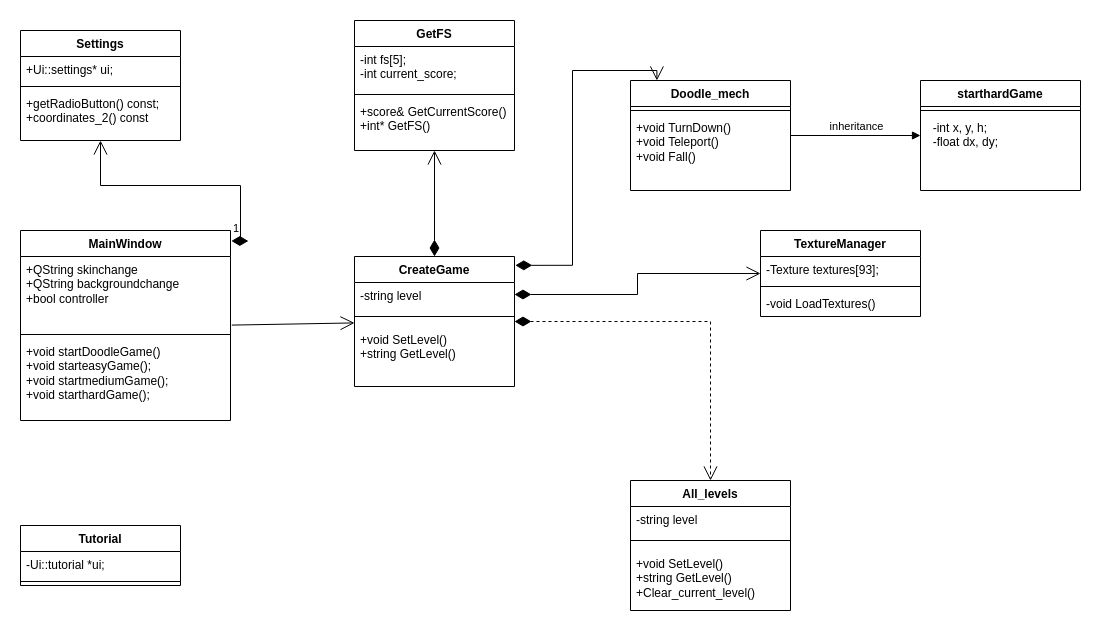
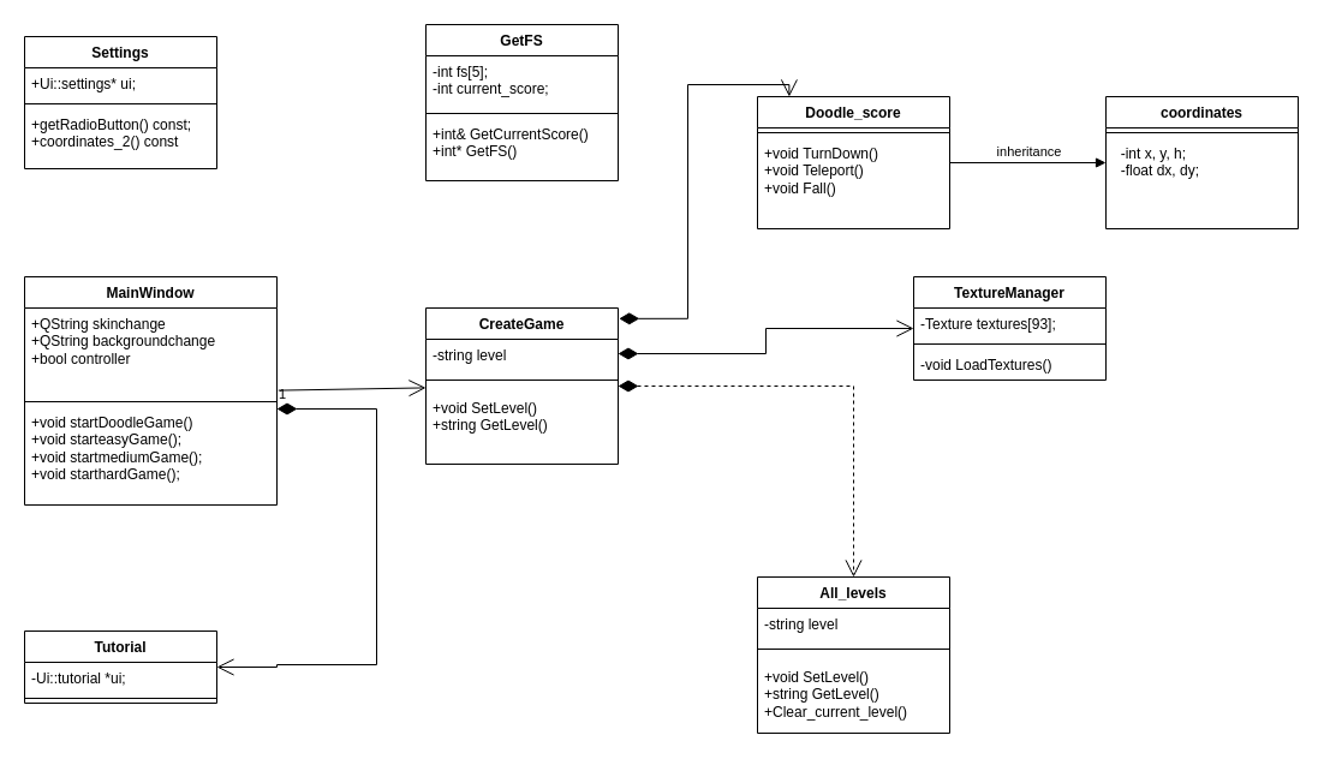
- <mxCell id="25" value="Doodle_mech" style="swimlane;fontStyle=1;align=center;verticalAlign=top;childLayout=stackLayout;horizontal=1;startSize=26;horizontalStack=0;resizeParent=1;resizeParentMax=0;resizeLast=0;collapsible=1;marginBottom=0;whiteSpace=wrap;html=1;" parent="1" vertex="1"><mxGeometry x="630" y="80" width="160" height="110" as="geometry" /></mxCell>
+ <mxCell id="25" value="Doodle_score" style="swimlane;fontStyle=1;align=center;verticalAlign=top;childLayout=stackLayout;horizontal=1;startSize=26;horizontalStack=0;resizeParent=1;resizeParentMax=0;resizeLast=0;collapsible=1;marginBottom=0;whiteSpace=wrap;html=1;" parent="1" vertex="1"><mxGeometry x="630" y="80" width="160" height="110" as="geometry" /></mxCell>
- <mxCell id="40" value="starthardGame" style="swimlane;fontStyle=1;align=center;verticalAlign=top;childLayout=stackLayout;horizontal=1;startSize=26;horizontalStack=0;resizeParent=1;resizeParentMax=0;resizeLast=0;collapsible=1;marginBottom=0;whiteSpace=wrap;html=1;" vertex="1" parent="1"><mxGeometry x="920" y="80" width="160" height="110" as="geometry" /></mxCell>
+ <mxCell id="40" value="coordinates" style="swimlane;fontStyle=1;align=center;verticalAlign=top;childLayout=stackLayout;horizontal=1;startSize=26;horizontalStack=0;resizeParent=1;resizeParentMax=0;resizeLast=0;collapsible=1;marginBottom=0;whiteSpace=wrap;html=1;" vertex="1" parent="1"><mxGeometry x="920" y="80" width="160" height="110" as="geometry" /></mxCell>
- <mxCell id="16" value="+score&amp;amp; GetCurrentScore()&lt;br&gt;+int* GetFS()" style="text;strokeColor=none;fillColor=none;align=left;verticalAlign=top;spacingLeft=4;spacingRight=4;overflow=hidden;rotatable=0;points=[[0,0.5],[1,0.5]];portConstraint=eastwest;whiteSpace=wrap;html=1;" parent="13" vertex="1"><mxGeometry y="78" width="160" height="52" as="geometry" /></mxCell>
+ <mxCell id="16" value="+int&amp;amp; GetCurrentScore()&lt;br&gt;+int* GetFS()" style="text;strokeColor=none;fillColor=none;align=left;verticalAlign=top;spacingLeft=4;spacingRight=4;overflow=hidden;rotatable=0;points=[[0,0.5],[1,0.5]];portConstraint=eastwest;whiteSpace=wrap;html=1;" parent="13" vertex="1"><mxGeometry y="78" width="160" height="52" as="geometry" /></mxCell>
- <mxCell id="36" value="1" style="endArrow=open;html=1;endSize=12;startArrow=diamondThin;startSize=14;startFill=1;edgeStyle=orthogonalEdgeStyle;align=left;verticalAlign=bottom;rounded=0;exitX=1.004;exitY=0.055;exitDx=0;exitDy=0;exitPerimeter=0;" edge="1" parent="1" source="5" target="9"><mxGeometry x="-1" y="3" relative="1" as="geometry"><mxPoint x="300" y="240" as="sourcePoint" /><mxPoint x="460" y="240" as="targetPoint" /><Array as="points"><mxPoint x="240" y="241" /><mxPoint x="240" y="185" /><mxPoint x="100" y="185" /></Array></mxGeometry></mxCell>
- <mxCell id="32" value="" style="endArrow=open;html=1;endSize=12;startArrow=diamondThin;startSize=14;startFill=1;edgeStyle=orthogonalEdgeStyle;align=left;verticalAlign=bottom;rounded=0;" edge="1" parent="1" source="28" target="13"><mxGeometry x="-1" y="3" relative="1" as="geometry"><mxPoint x="300" y="340" as="sourcePoint" /><mxPoint x="460" y="340" as="targetPoint" /></mxGeometry></mxCell>
+ <mxCell id="37" value="1" style="endArrow=open;html=1;endSize=12;startArrow=diamondThin;startSize=14;startFill=1;edgeStyle=orthogonalEdgeStyle;align=left;verticalAlign=bottom;rounded=0;" edge="1" parent="1" source="5" target="2"><mxGeometry x="-1" y="3" relative="1" as="geometry"><mxPoint x="250" y="340" as="sourcePoint" /><mxPoint x="230" y="607.15" as="targetPoint" /><Array as="points"><mxPoint x="313" y="340" /><mxPoint x="313" y="553" /><mxPoint x="230" y="553" /><mxPoint x="230" y="555" /></Array></mxGeometry></mxCell>
